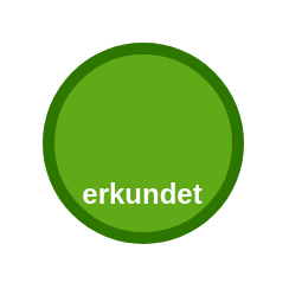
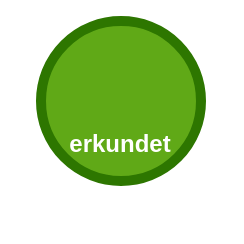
- <mxCell id="2" value="&lt;font style=&quot;font-size: 12px;&quot; color=&quot;#ffffff&quot;&gt;&lt;b&gt;&lt;br&gt;&lt;br&gt;&lt;br&gt;erkundet&lt;/b&gt;&lt;/font&gt;" style="ellipse;whiteSpace=wrap;html=1;aspect=fixed;strokeWidth=5;fillColor=#60a917;strokeColor=#2D7600;labelBackgroundColor=none;fontColor=#ffffff;" parent="1" vertex="1"><mxGeometry x="20" y="20" width="80" height="80" as="geometry" /></mxCell>
+ <mxCell id="2" value="&lt;font style=&quot;font-size: 12px;&quot; color=&quot;#ffffff&quot;&gt;&lt;b&gt;&lt;br&gt;&lt;br&gt;&lt;br&gt;erkundet&lt;/b&gt;&lt;/font&gt;" style="ellipse;whiteSpace=wrap;html=1;aspect=fixed;strokeWidth=5;fillColor=#60a917;strokeColor=#2D7600;labelBackgroundColor=none;fontColor=#ffffff;" parent="1" vertex="1"><mxGeometry x="20" y="10" width="80" height="80" as="geometry" /></mxCell>
